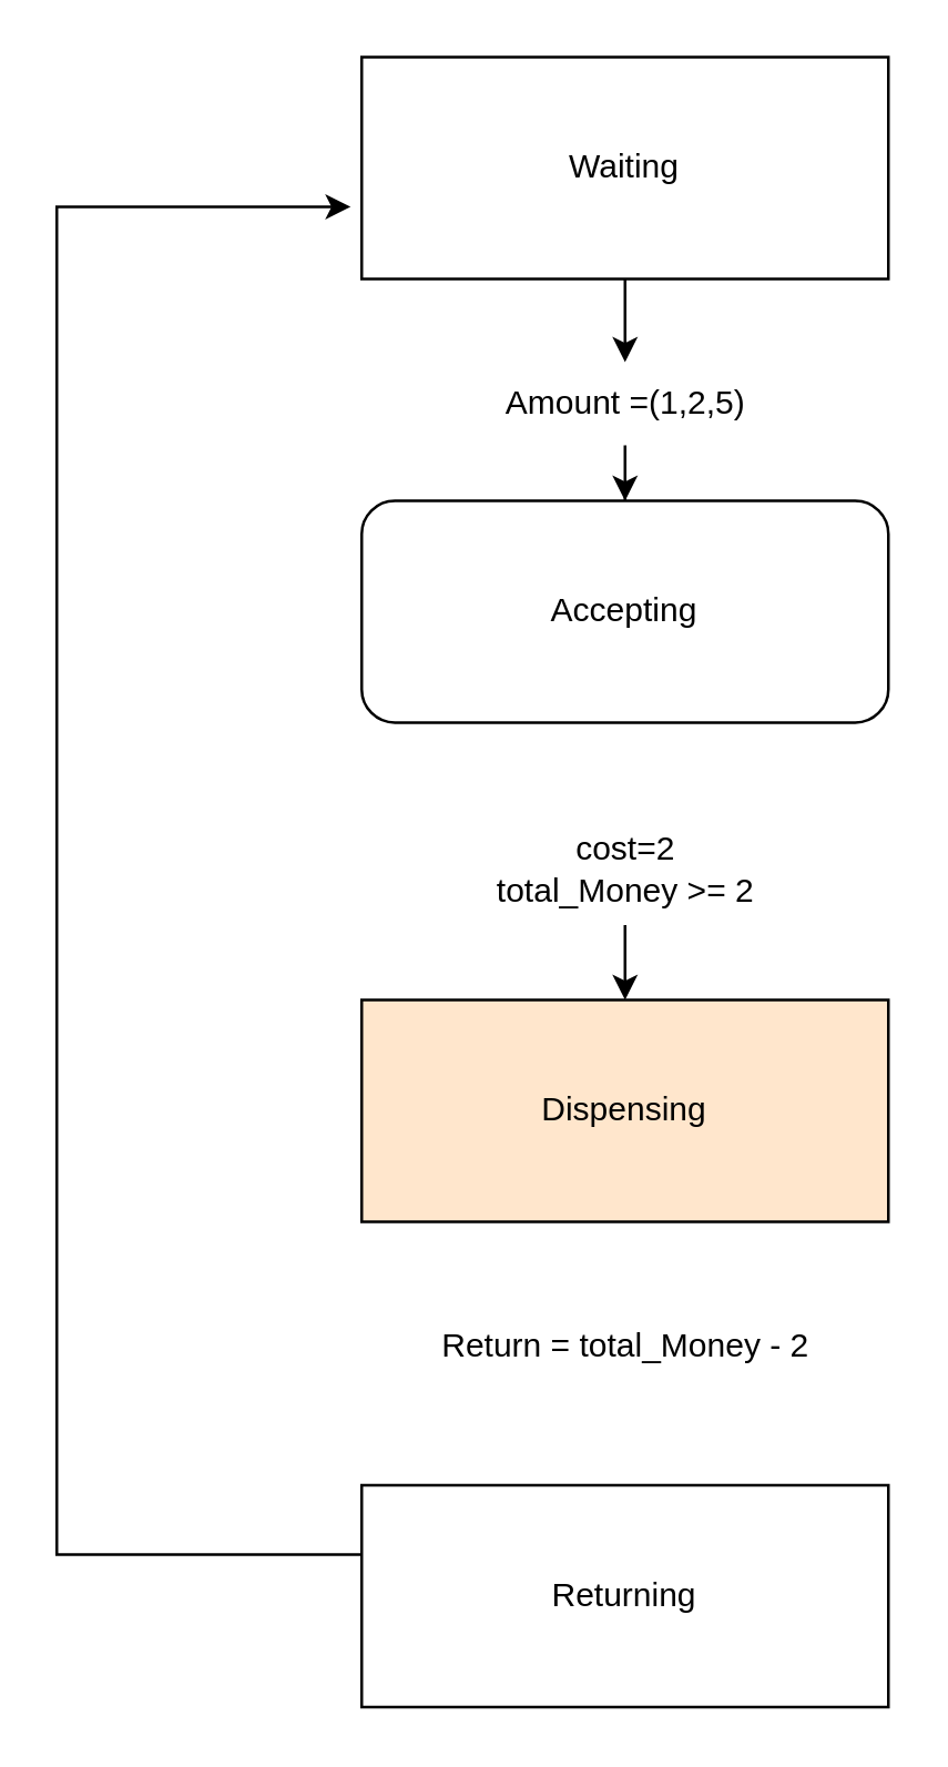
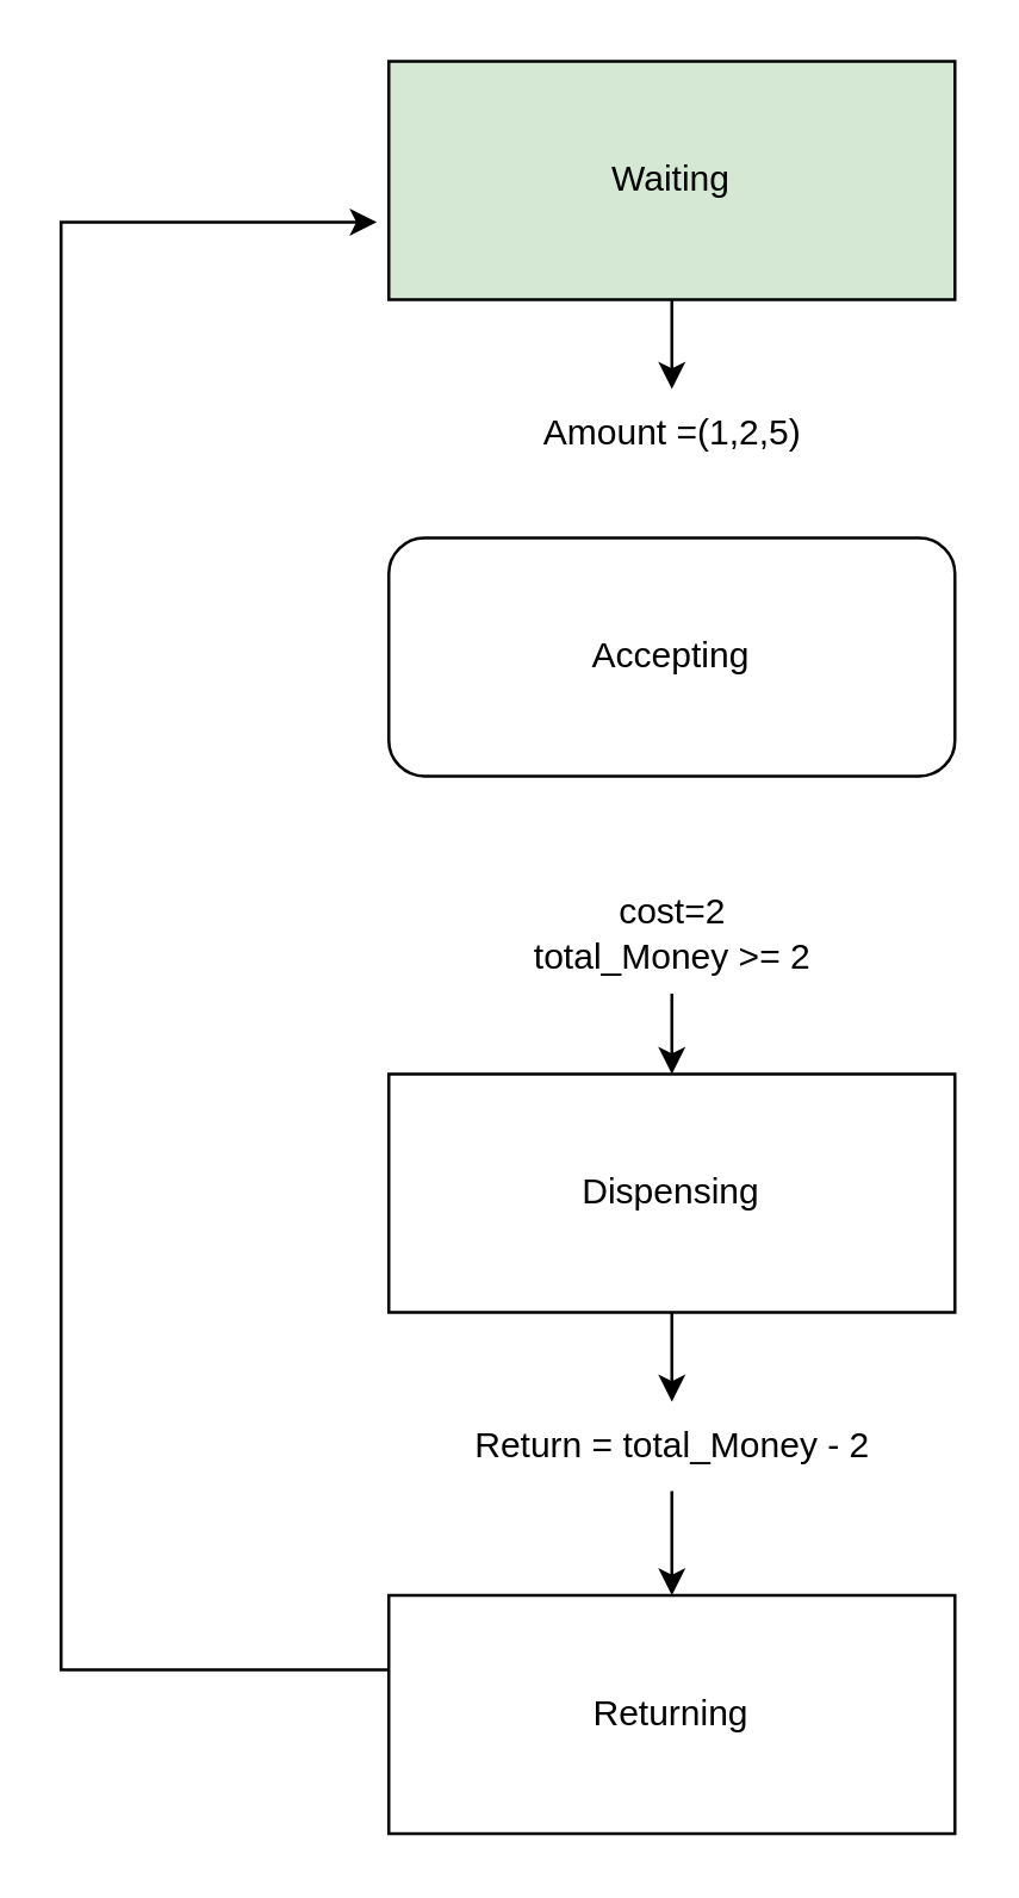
- <mxCell id="3" value="Waiting" style="rounded=0;whiteSpace=wrap;html=1;" vertex="1" parent="1"><mxGeometry x="130" y="20" width="190" height="80" as="geometry" /></mxCell>
+ <mxCell id="3" value="Waiting" style="rounded=0;whiteSpace=wrap;html=1;fillColor=#d5e8d4;" vertex="1" parent="1"><mxGeometry x="130" y="20" width="190" height="80" as="geometry" /></mxCell>
- <mxCell id="2" style="edgeStyle=orthogonalEdgeStyle;rounded=0;orthogonalLoop=1;jettySize=auto;html=1;" edge="1" parent="1" source="11" target="7"><mxGeometry relative="1" as="geometry" /></mxCell>
- <mxCell id="9" value="Dispensing" style="rounded=0;whiteSpace=wrap;html=1;fillColor=#ffe6cc;" vertex="1" parent="1"><mxGeometry x="130" y="360" width="190" height="80" as="geometry" /></mxCell>
+ <mxCell id="9" value="Dispensing" style="rounded=0;whiteSpace=wrap;html=1;" vertex="1" parent="1"><mxGeometry x="130" y="360" width="190" height="80" as="geometry" /></mxCell>
+ <mxCell id="13" value="" style="edgeStyle=orthogonalEdgeStyle;rounded=0;orthogonalLoop=1;jettySize=auto;html=1;entryX=0.5;entryY=0;entryDx=0;entryDy=0;" edge="1" parent="1" source="9" target="14"><mxGeometry relative="1" as="geometry"><mxPoint x="225" y="440" as="sourcePoint" /><mxPoint x="225" y="520" as="targetPoint" /></mxGeometry></mxCell>
+ <mxCell id="8" style="edgeStyle=orthogonalEdgeStyle;rounded=0;orthogonalLoop=1;jettySize=auto;html=1;entryX=0.5;entryY=0;entryDx=0;entryDy=0;" edge="1" parent="1" source="14" target="5"><mxGeometry relative="1" as="geometry" /></mxCell>
